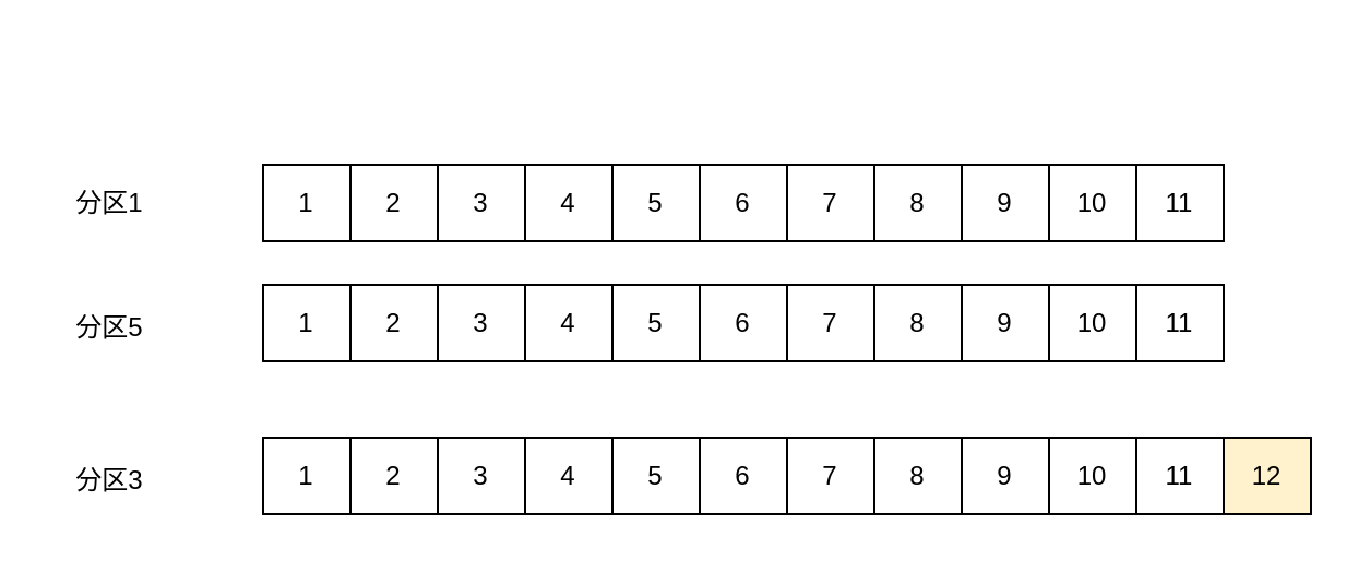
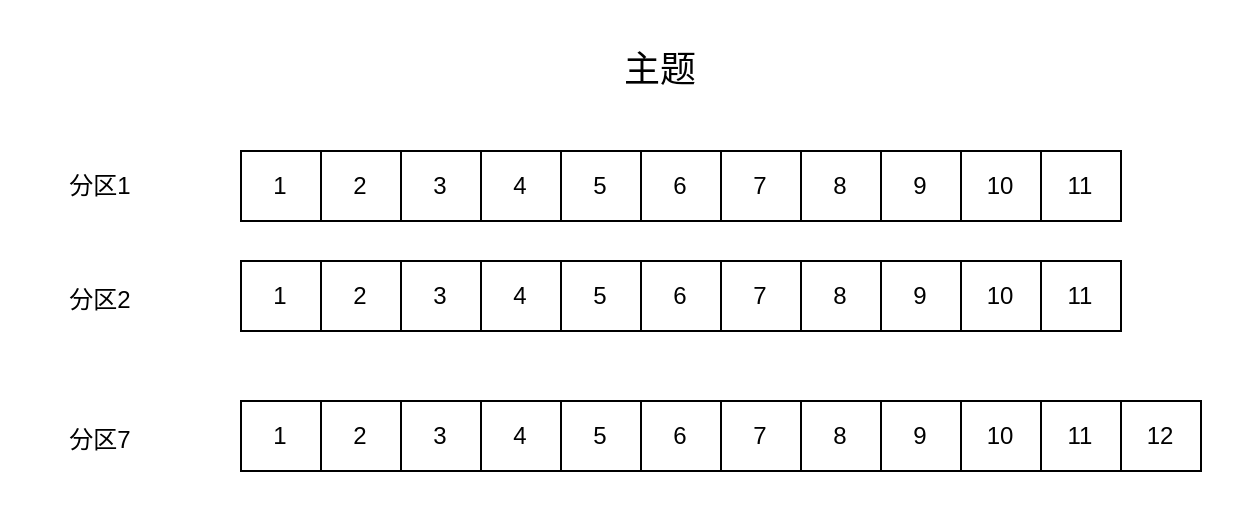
+ <mxCell id="39" value="&lt;font style=&quot;font-size: 18px&quot;&gt;主题&lt;/font&gt;" style="text;html=1;strokeColor=none;fillColor=none;align=center;verticalAlign=middle;whiteSpace=wrap;rounded=0;" vertex="1" parent="1"><mxGeometry x="300" y="20" width="60" height="30" as="geometry" /></mxCell>
- <mxCell id="3" value="分区5" style="text;html=1;strokeColor=none;fillColor=none;align=center;verticalAlign=middle;whiteSpace=wrap;rounded=0;" vertex="1" parent="1"><mxGeometry x="20" y="135" width="60" height="30" as="geometry" /></mxCell>
+ <mxCell id="3" value="分区2" style="text;html=1;strokeColor=none;fillColor=none;align=center;verticalAlign=middle;whiteSpace=wrap;rounded=0;" vertex="1" parent="1"><mxGeometry x="20" y="135" width="60" height="30" as="geometry" /></mxCell>
- <mxCell id="38" value="12" style="rounded=0;whiteSpace=wrap;html=1;fillColor=#fff2cc;" vertex="1" parent="1"><mxGeometry x="560" y="200" width="40" height="35" as="geometry" /></mxCell>
+ <mxCell id="38" value="12" style="rounded=0;whiteSpace=wrap;html=1;" vertex="1" parent="1"><mxGeometry x="560" y="200" width="40" height="35" as="geometry" /></mxCell>
- <mxCell id="4" value="分区3" style="text;html=1;strokeColor=none;fillColor=none;align=center;verticalAlign=middle;whiteSpace=wrap;rounded=0;" vertex="1" parent="1"><mxGeometry x="20" y="205" width="60" height="30" as="geometry" /></mxCell>
+ <mxCell id="4" value="分区7" style="text;html=1;strokeColor=none;fillColor=none;align=center;verticalAlign=middle;whiteSpace=wrap;rounded=0;" vertex="1" parent="1"><mxGeometry x="20" y="205" width="60" height="30" as="geometry" /></mxCell>
